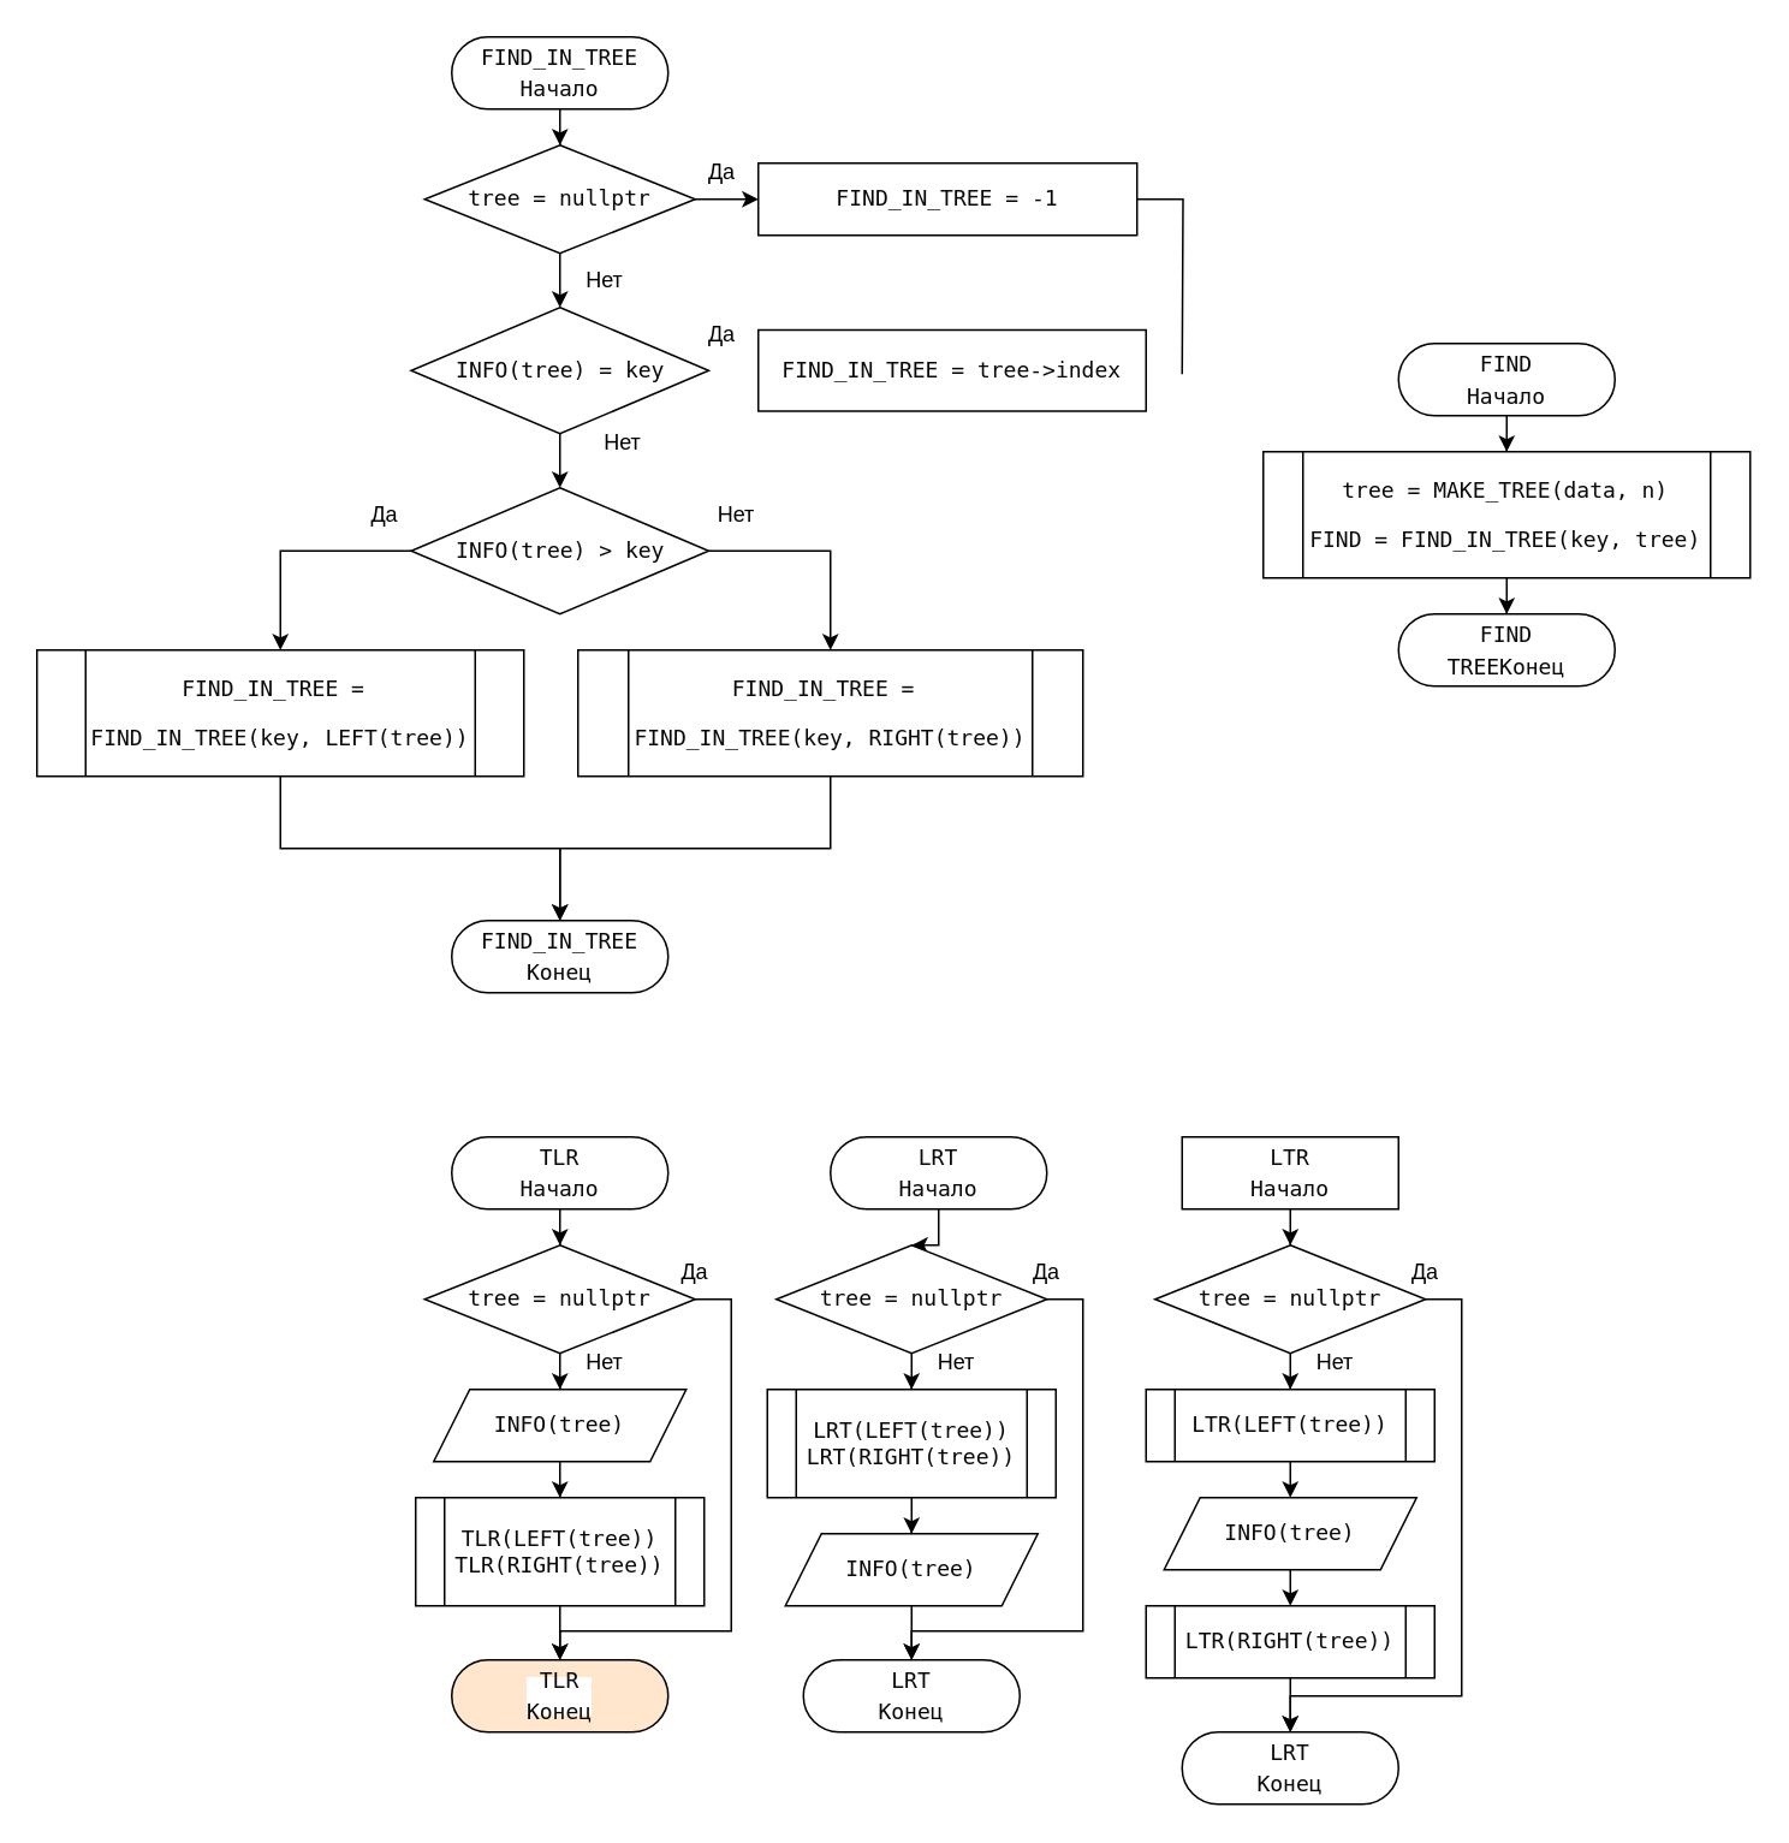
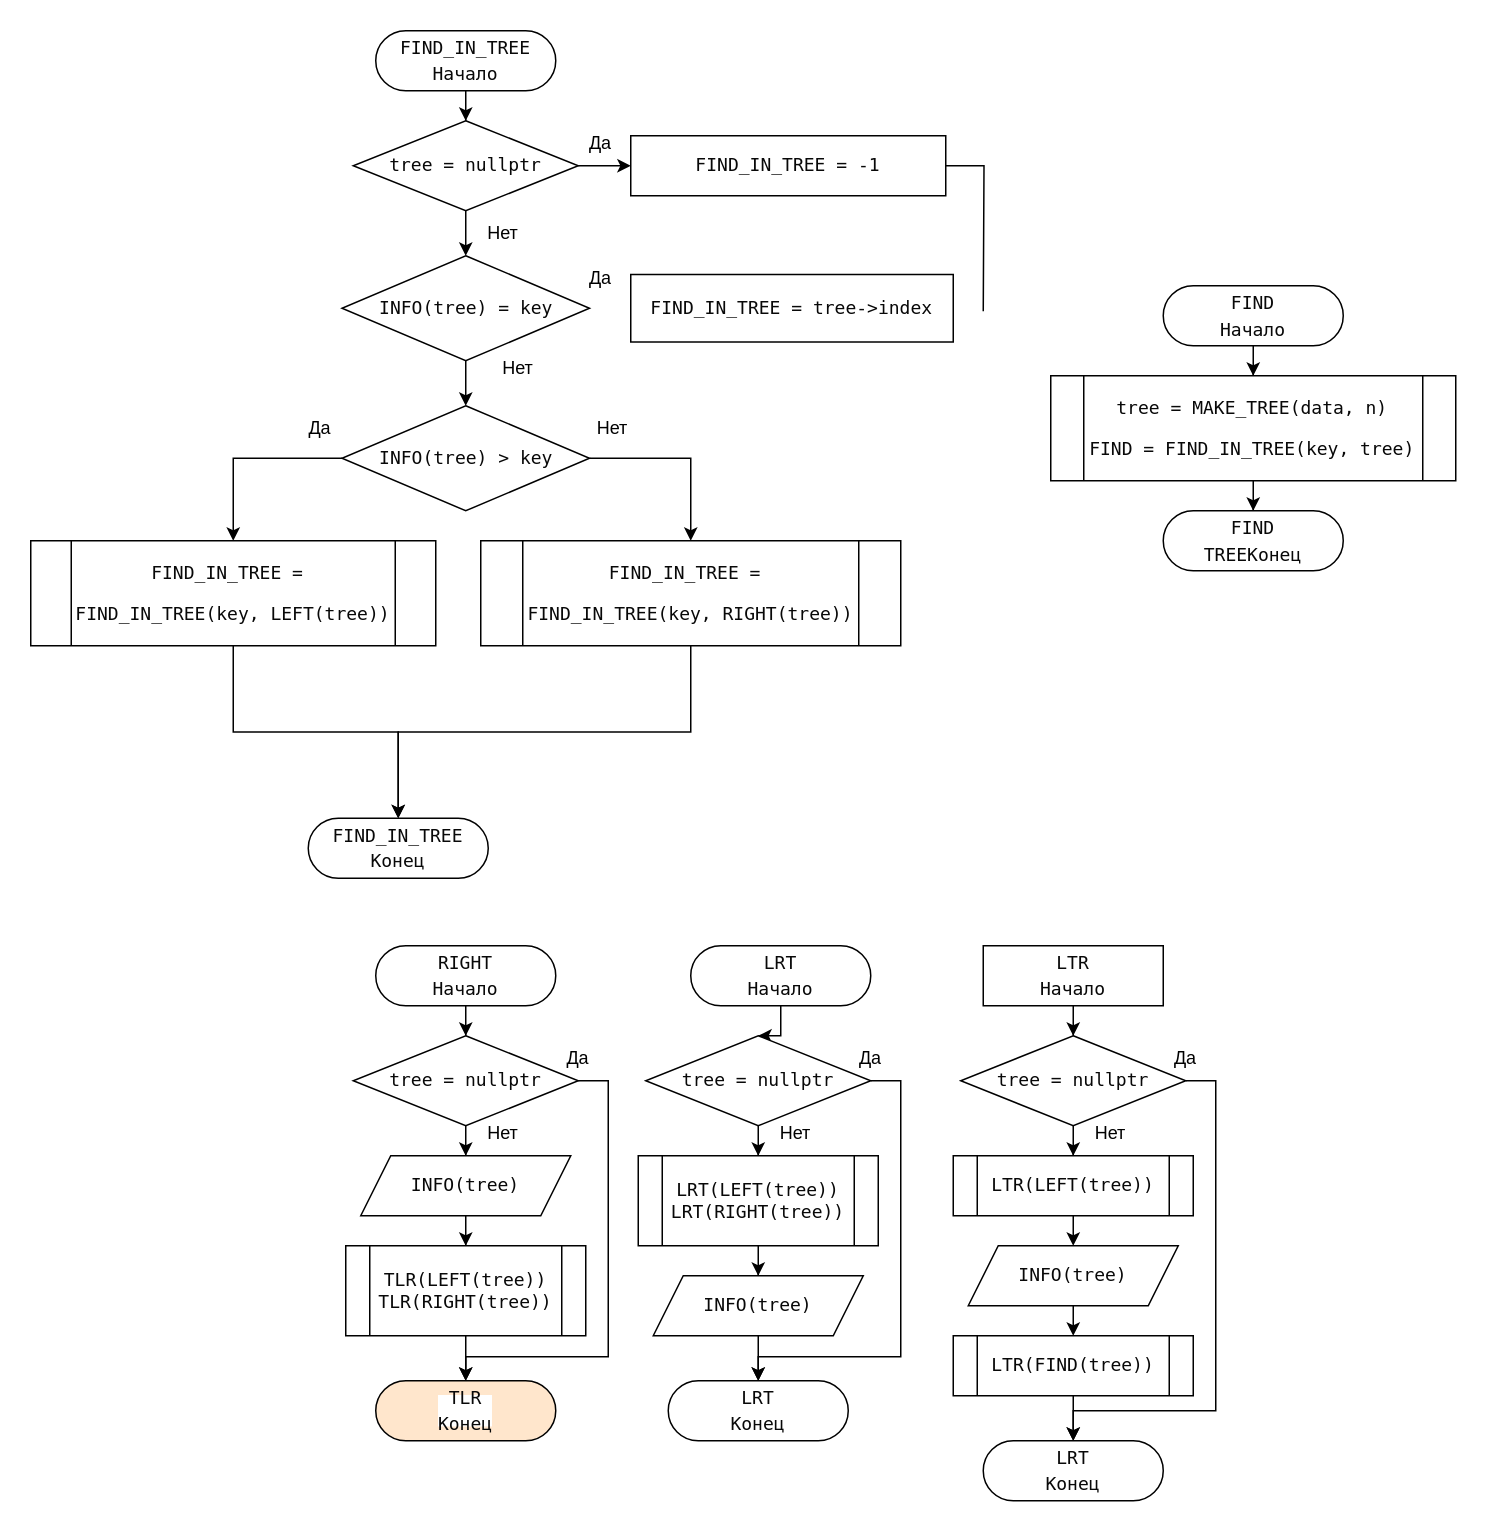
- <mxCell id="29" value="&lt;div style=&quot;background-color: rgb(255, 255, 255); color: rgb(8, 8, 8); line-height: 40%;&quot;&gt;&lt;pre style=&quot;font-family: &amp;quot;JetBrains Mono&amp;quot;, monospace; line-height: 40%;&quot;&gt;FIND_IN_TREE&lt;/pre&gt;&lt;pre style=&quot;font-family: &amp;quot;JetBrains Mono&amp;quot;, monospace; line-height: 40%;&quot;&gt;Конец&lt;/pre&gt;&lt;/div&gt;" style="rounded=1;whiteSpace=wrap;html=1;arcSize=50;" vertex="1" parent="1"><mxGeometry x="250" y="510" width="120" height="40" as="geometry" /></mxCell>
+ <mxCell id="29" value="&lt;div style=&quot;background-color: rgb(255, 255, 255); color: rgb(8, 8, 8); line-height: 40%;&quot;&gt;&lt;pre style=&quot;font-family: &amp;quot;JetBrains Mono&amp;quot;, monospace; line-height: 40%;&quot;&gt;FIND_IN_TREE&lt;/pre&gt;&lt;pre style=&quot;font-family: &amp;quot;JetBrains Mono&amp;quot;, monospace; line-height: 40%;&quot;&gt;Конец&lt;/pre&gt;&lt;/div&gt;" style="rounded=1;whiteSpace=wrap;html=1;arcSize=50;" vertex="1" parent="1"><mxGeometry x="205" y="545" width="120" height="40" as="geometry" /></mxCell>
- <mxCell id="32" value="&lt;div style=&quot;background-color: rgb(255, 255, 255); color: rgb(8, 8, 8); line-height: 40%;&quot;&gt;&lt;pre style=&quot;font-family: &amp;quot;JetBrains Mono&amp;quot;, monospace; line-height: 40%;&quot;&gt;&lt;div&gt;&lt;pre style=&quot;font-family:'JetBrains Mono',monospace;font-size:9,8pt;&quot;&gt;TLR&lt;/pre&gt;&lt;/div&gt;&lt;/pre&gt;&lt;pre style=&quot;font-family: &amp;quot;JetBrains Mono&amp;quot;, monospace; line-height: 40%;&quot;&gt;Начало&lt;/pre&gt;&lt;/div&gt;" style="rounded=1;whiteSpace=wrap;html=1;arcSize=50;" vertex="1" parent="1"><mxGeometry x="250" y="630" width="120" height="40" as="geometry" /></mxCell>
+ <mxCell id="32" value="&lt;div style=&quot;background-color: rgb(255, 255, 255); color: rgb(8, 8, 8); line-height: 40%;&quot;&gt;&lt;pre style=&quot;font-family: &amp;quot;JetBrains Mono&amp;quot;, monospace; line-height: 40%;&quot;&gt;&lt;div&gt;&lt;pre style=&quot;font-family:'JetBrains Mono',monospace;font-size:9,8pt;&quot;&gt;RIGHT&lt;/pre&gt;&lt;/div&gt;&lt;/pre&gt;&lt;pre style=&quot;font-family: &amp;quot;JetBrains Mono&amp;quot;, monospace; line-height: 40%;&quot;&gt;Начало&lt;/pre&gt;&lt;/div&gt;" style="rounded=1;whiteSpace=wrap;html=1;arcSize=50;" vertex="1" parent="1"><mxGeometry x="250" y="630" width="120" height="40" as="geometry" /></mxCell>
- <mxCell id="68" value="&lt;div style=&quot;background-color:#ffffff;color:#080808&quot;&gt;&lt;pre style=&quot;font-family:'JetBrains Mono',monospace;font-size:9,8pt;&quot;&gt;LTR(RIGHT(tree))&lt;/pre&gt;&lt;/div&gt;" style="shape=process;whiteSpace=wrap;html=1;backgroundOutline=1;" vertex="1" parent="1"><mxGeometry x="635" y="890" width="160" height="40" as="geometry" /></mxCell>
+ <mxCell id="68" value="&lt;div style=&quot;background-color:#ffffff;color:#080808&quot;&gt;&lt;pre style=&quot;font-family:'JetBrains Mono',monospace;font-size:9,8pt;&quot;&gt;LTR(FIND(tree))&lt;/pre&gt;&lt;/div&gt;" style="shape=process;whiteSpace=wrap;html=1;backgroundOutline=1;" vertex="1" parent="1"><mxGeometry x="635" y="890" width="160" height="40" as="geometry" /></mxCell>
